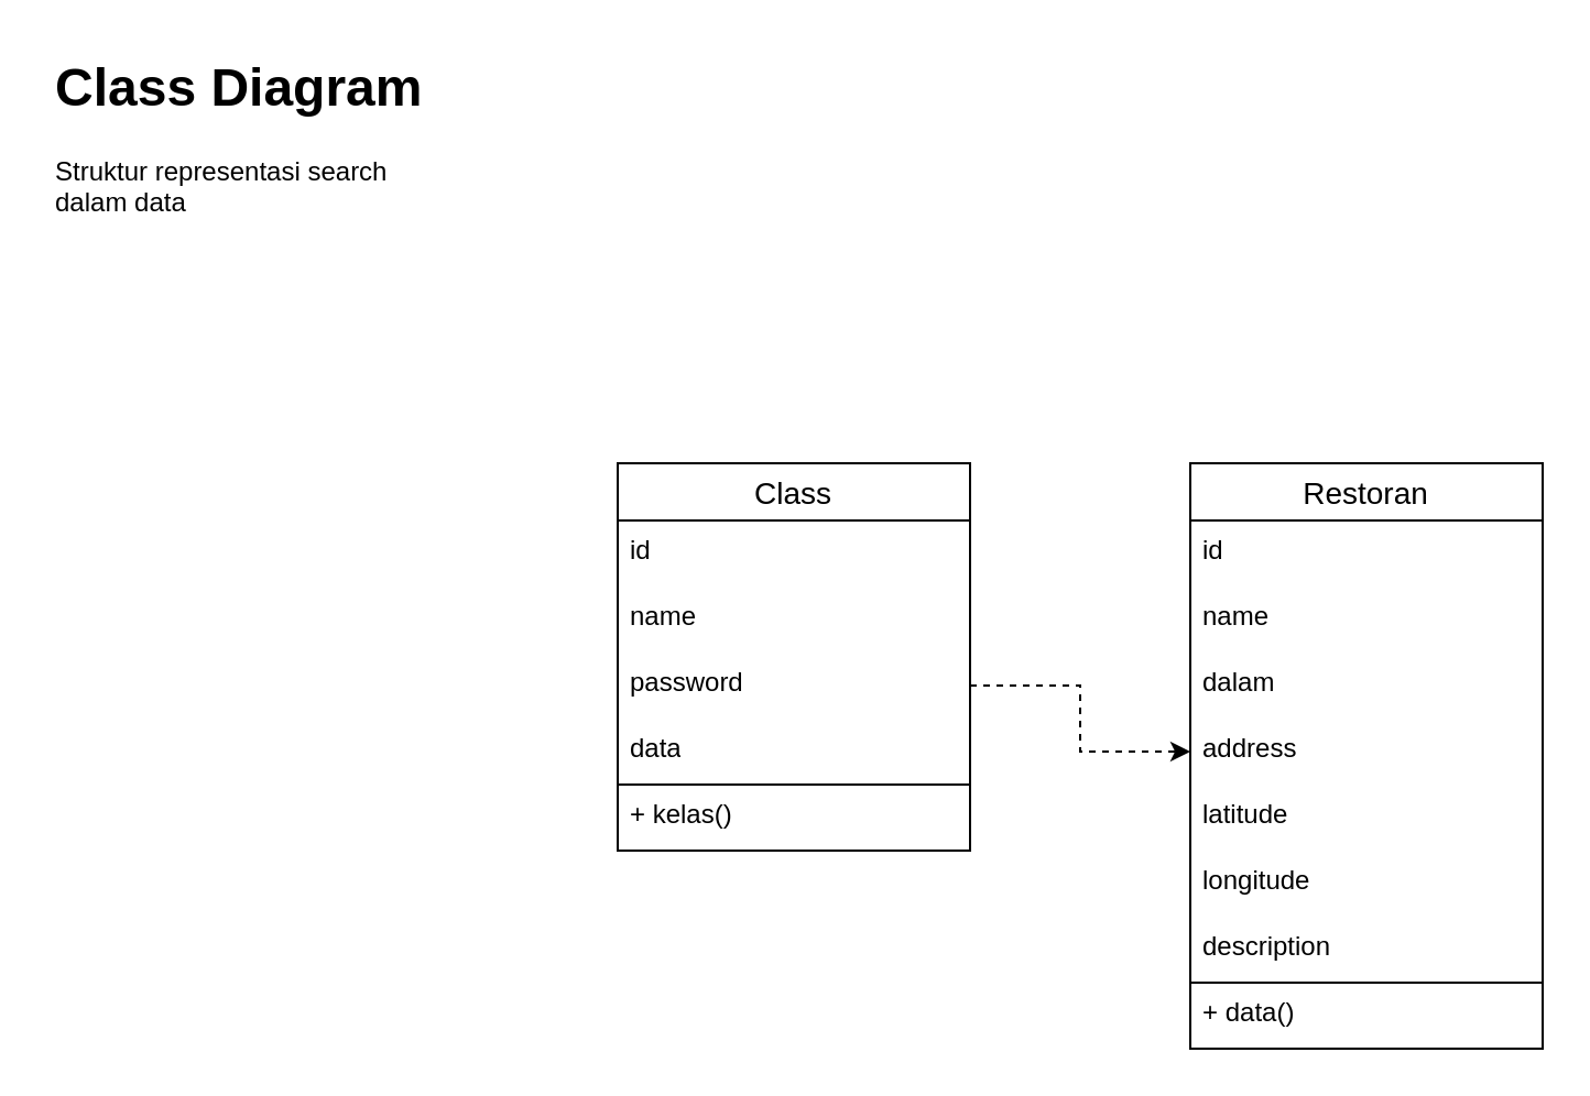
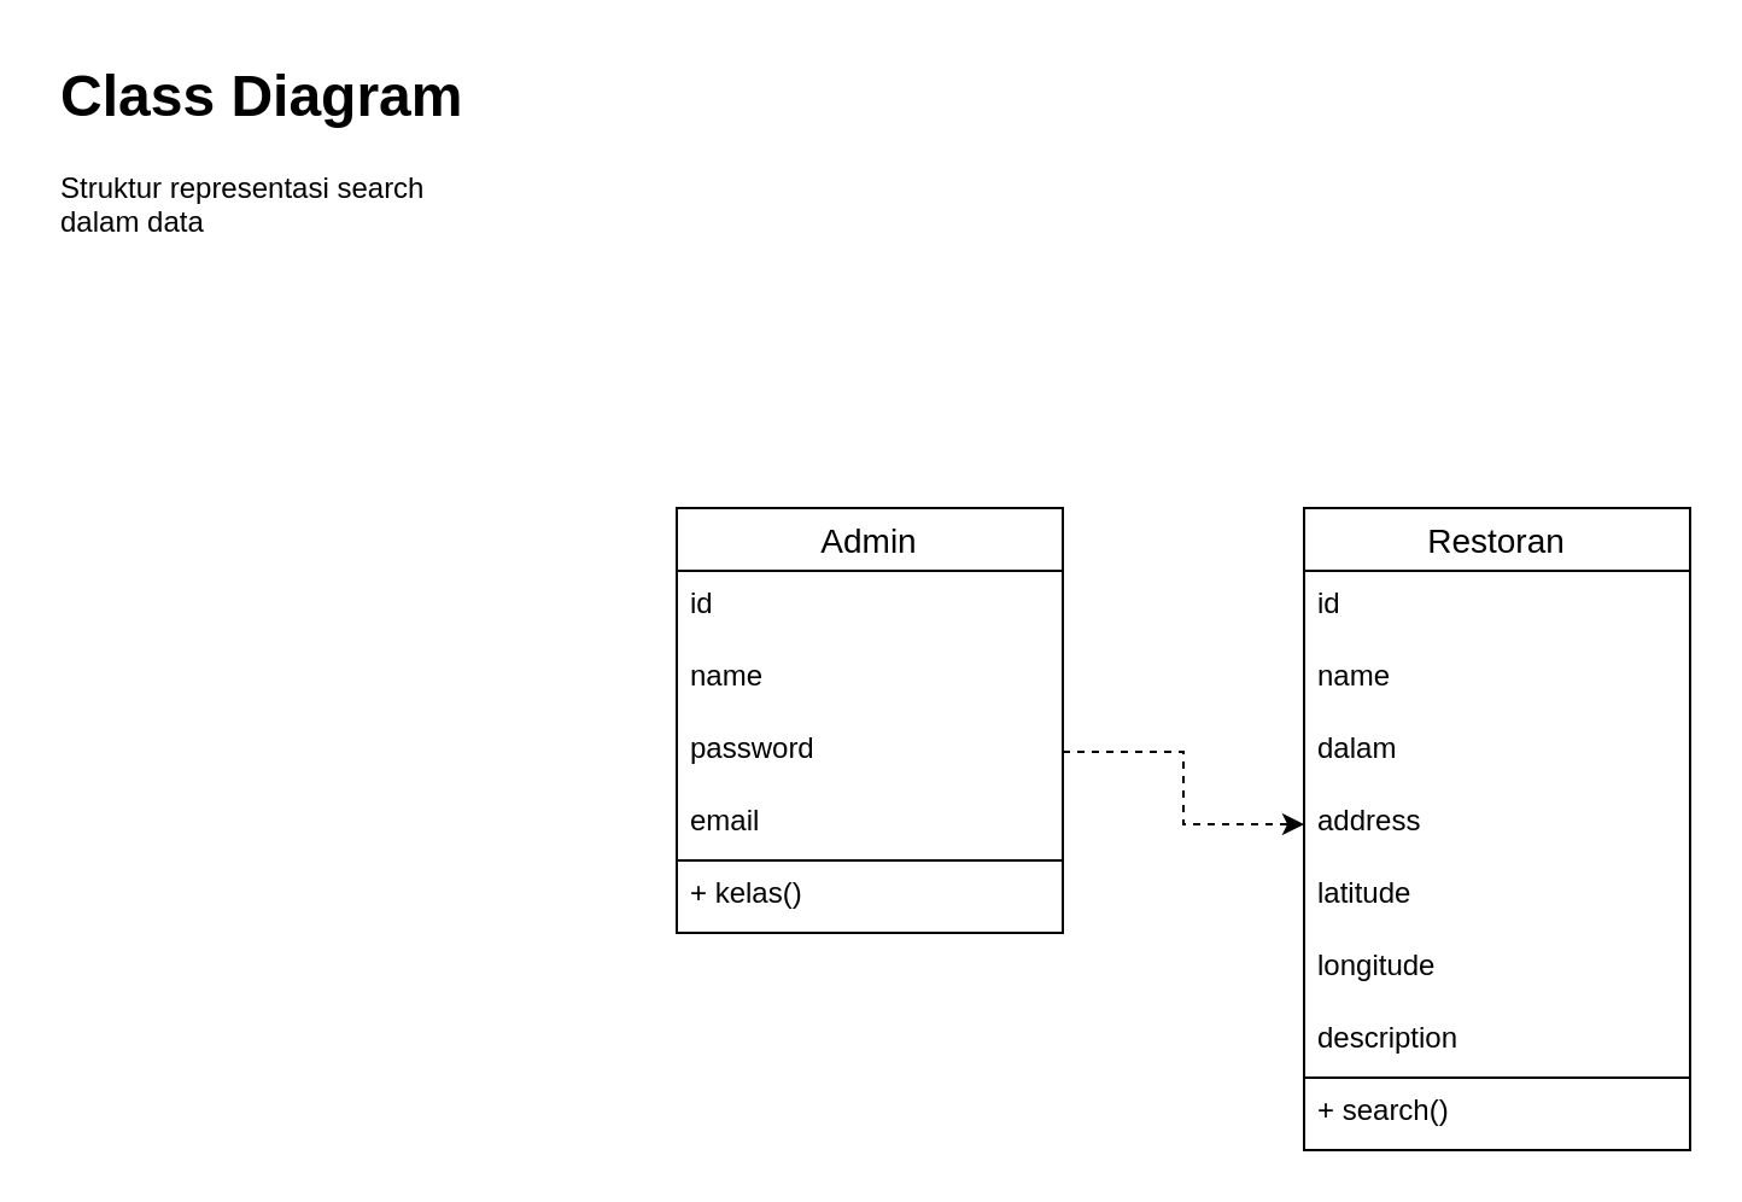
- <mxCell id="2" value="Class" style="swimlane;fontStyle=0;childLayout=stackLayout;horizontal=1;startSize=26;horizontalStack=0;resizeParent=1;resizeParentMax=0;resizeLast=0;collapsible=1;marginBottom=0;align=center;fontSize=14;" parent="1" vertex="1"><mxGeometry x="280" y="210" width="160" height="176" as="geometry" /></mxCell>
+ <mxCell id="2" value="Admin" style="swimlane;fontStyle=0;childLayout=stackLayout;horizontal=1;startSize=26;horizontalStack=0;resizeParent=1;resizeParentMax=0;resizeLast=0;collapsible=1;marginBottom=0;align=center;fontSize=14;" parent="1" vertex="1"><mxGeometry x="280" y="210" width="160" height="176" as="geometry" /></mxCell>
- <mxCell id="6" value="data" style="text;strokeColor=none;fillColor=none;spacingLeft=4;spacingRight=4;overflow=hidden;rotatable=0;points=[[0,0.5],[1,0.5]];portConstraint=eastwest;fontSize=12;whiteSpace=wrap;html=1;" parent="2" vertex="1"><mxGeometry y="116" width="160" height="30" as="geometry" /></mxCell>
+ <mxCell id="6" value="email" style="text;strokeColor=none;fillColor=none;spacingLeft=4;spacingRight=4;overflow=hidden;rotatable=0;points=[[0,0.5],[1,0.5]];portConstraint=eastwest;fontSize=12;whiteSpace=wrap;html=1;" parent="2" vertex="1"><mxGeometry y="116" width="160" height="30" as="geometry" /></mxCell>
- <mxCell id="16" value="+ data()" style="text;strokeColor=default;fillColor=none;spacingLeft=4;spacingRight=4;overflow=hidden;rotatable=0;points=[[0,0.5],[1,0.5]];portConstraint=eastwest;fontSize=12;whiteSpace=wrap;html=1;" parent="8" vertex="1"><mxGeometry y="236" width="160" height="30" as="geometry" /></mxCell>
+ <mxCell id="16" value="+ search()" style="text;strokeColor=default;fillColor=none;spacingLeft=4;spacingRight=4;overflow=hidden;rotatable=0;points=[[0,0.5],[1,0.5]];portConstraint=eastwest;fontSize=12;whiteSpace=wrap;html=1;" parent="8" vertex="1"><mxGeometry y="236" width="160" height="30" as="geometry" /></mxCell>
